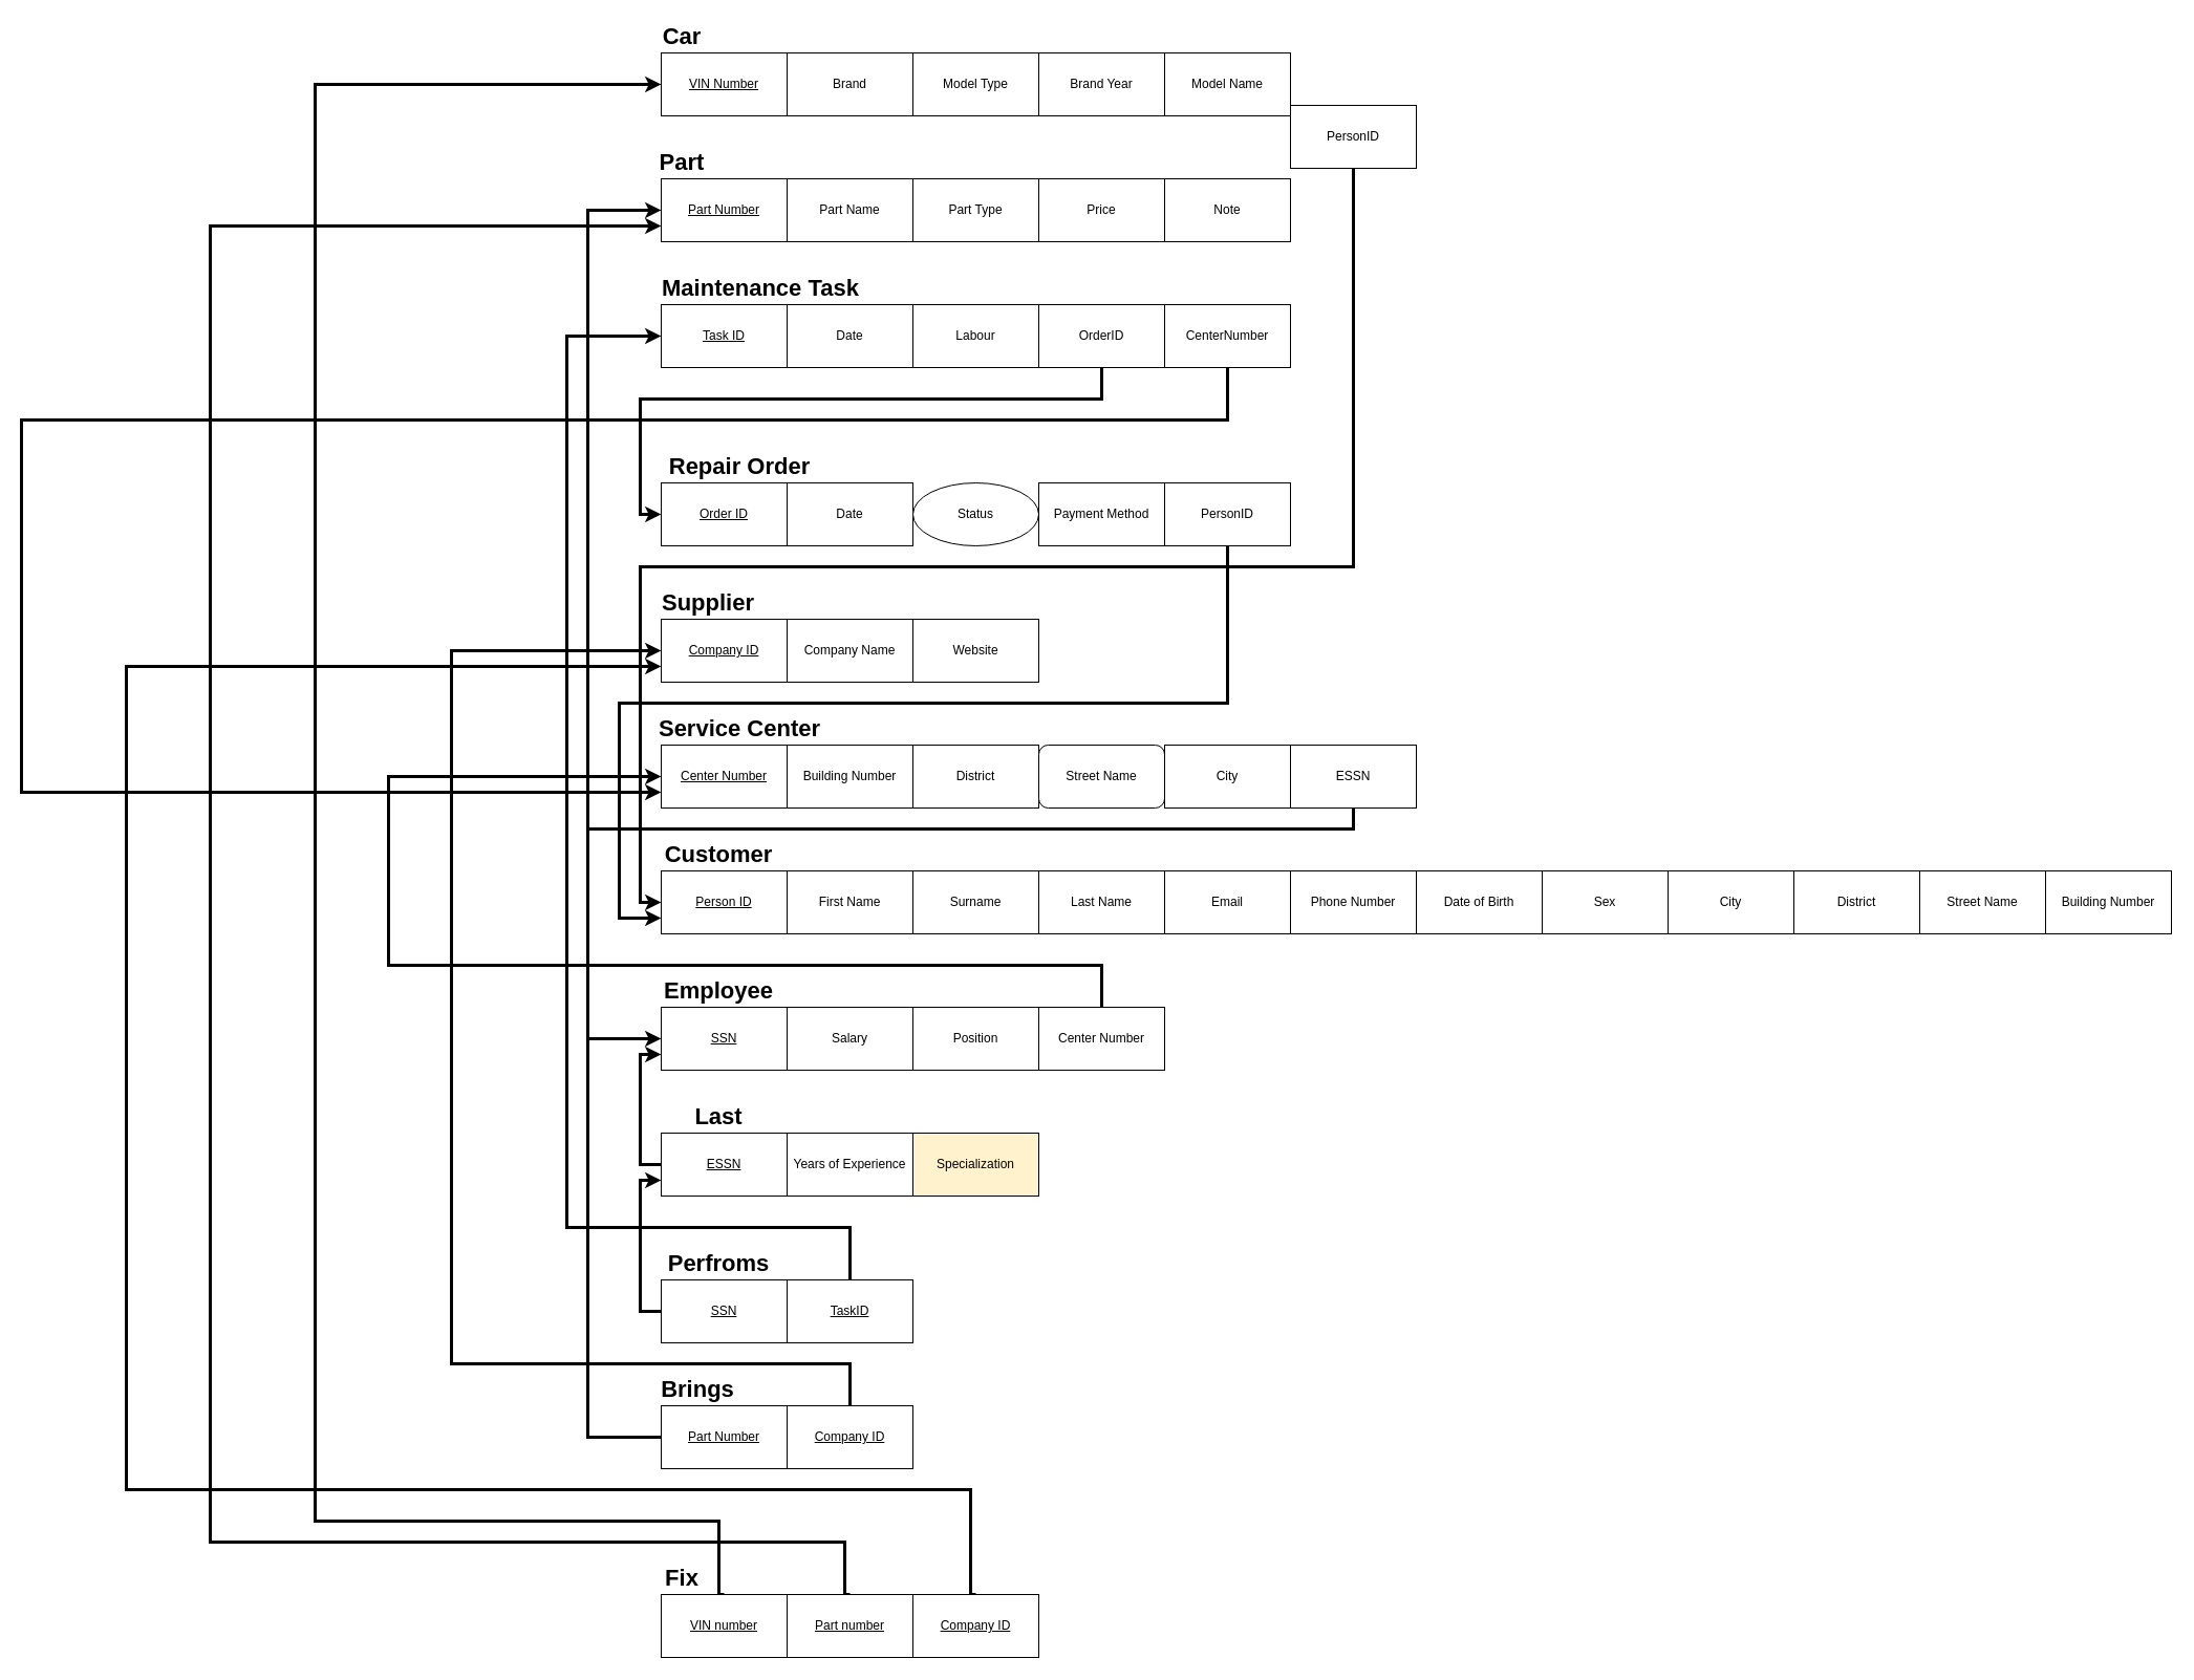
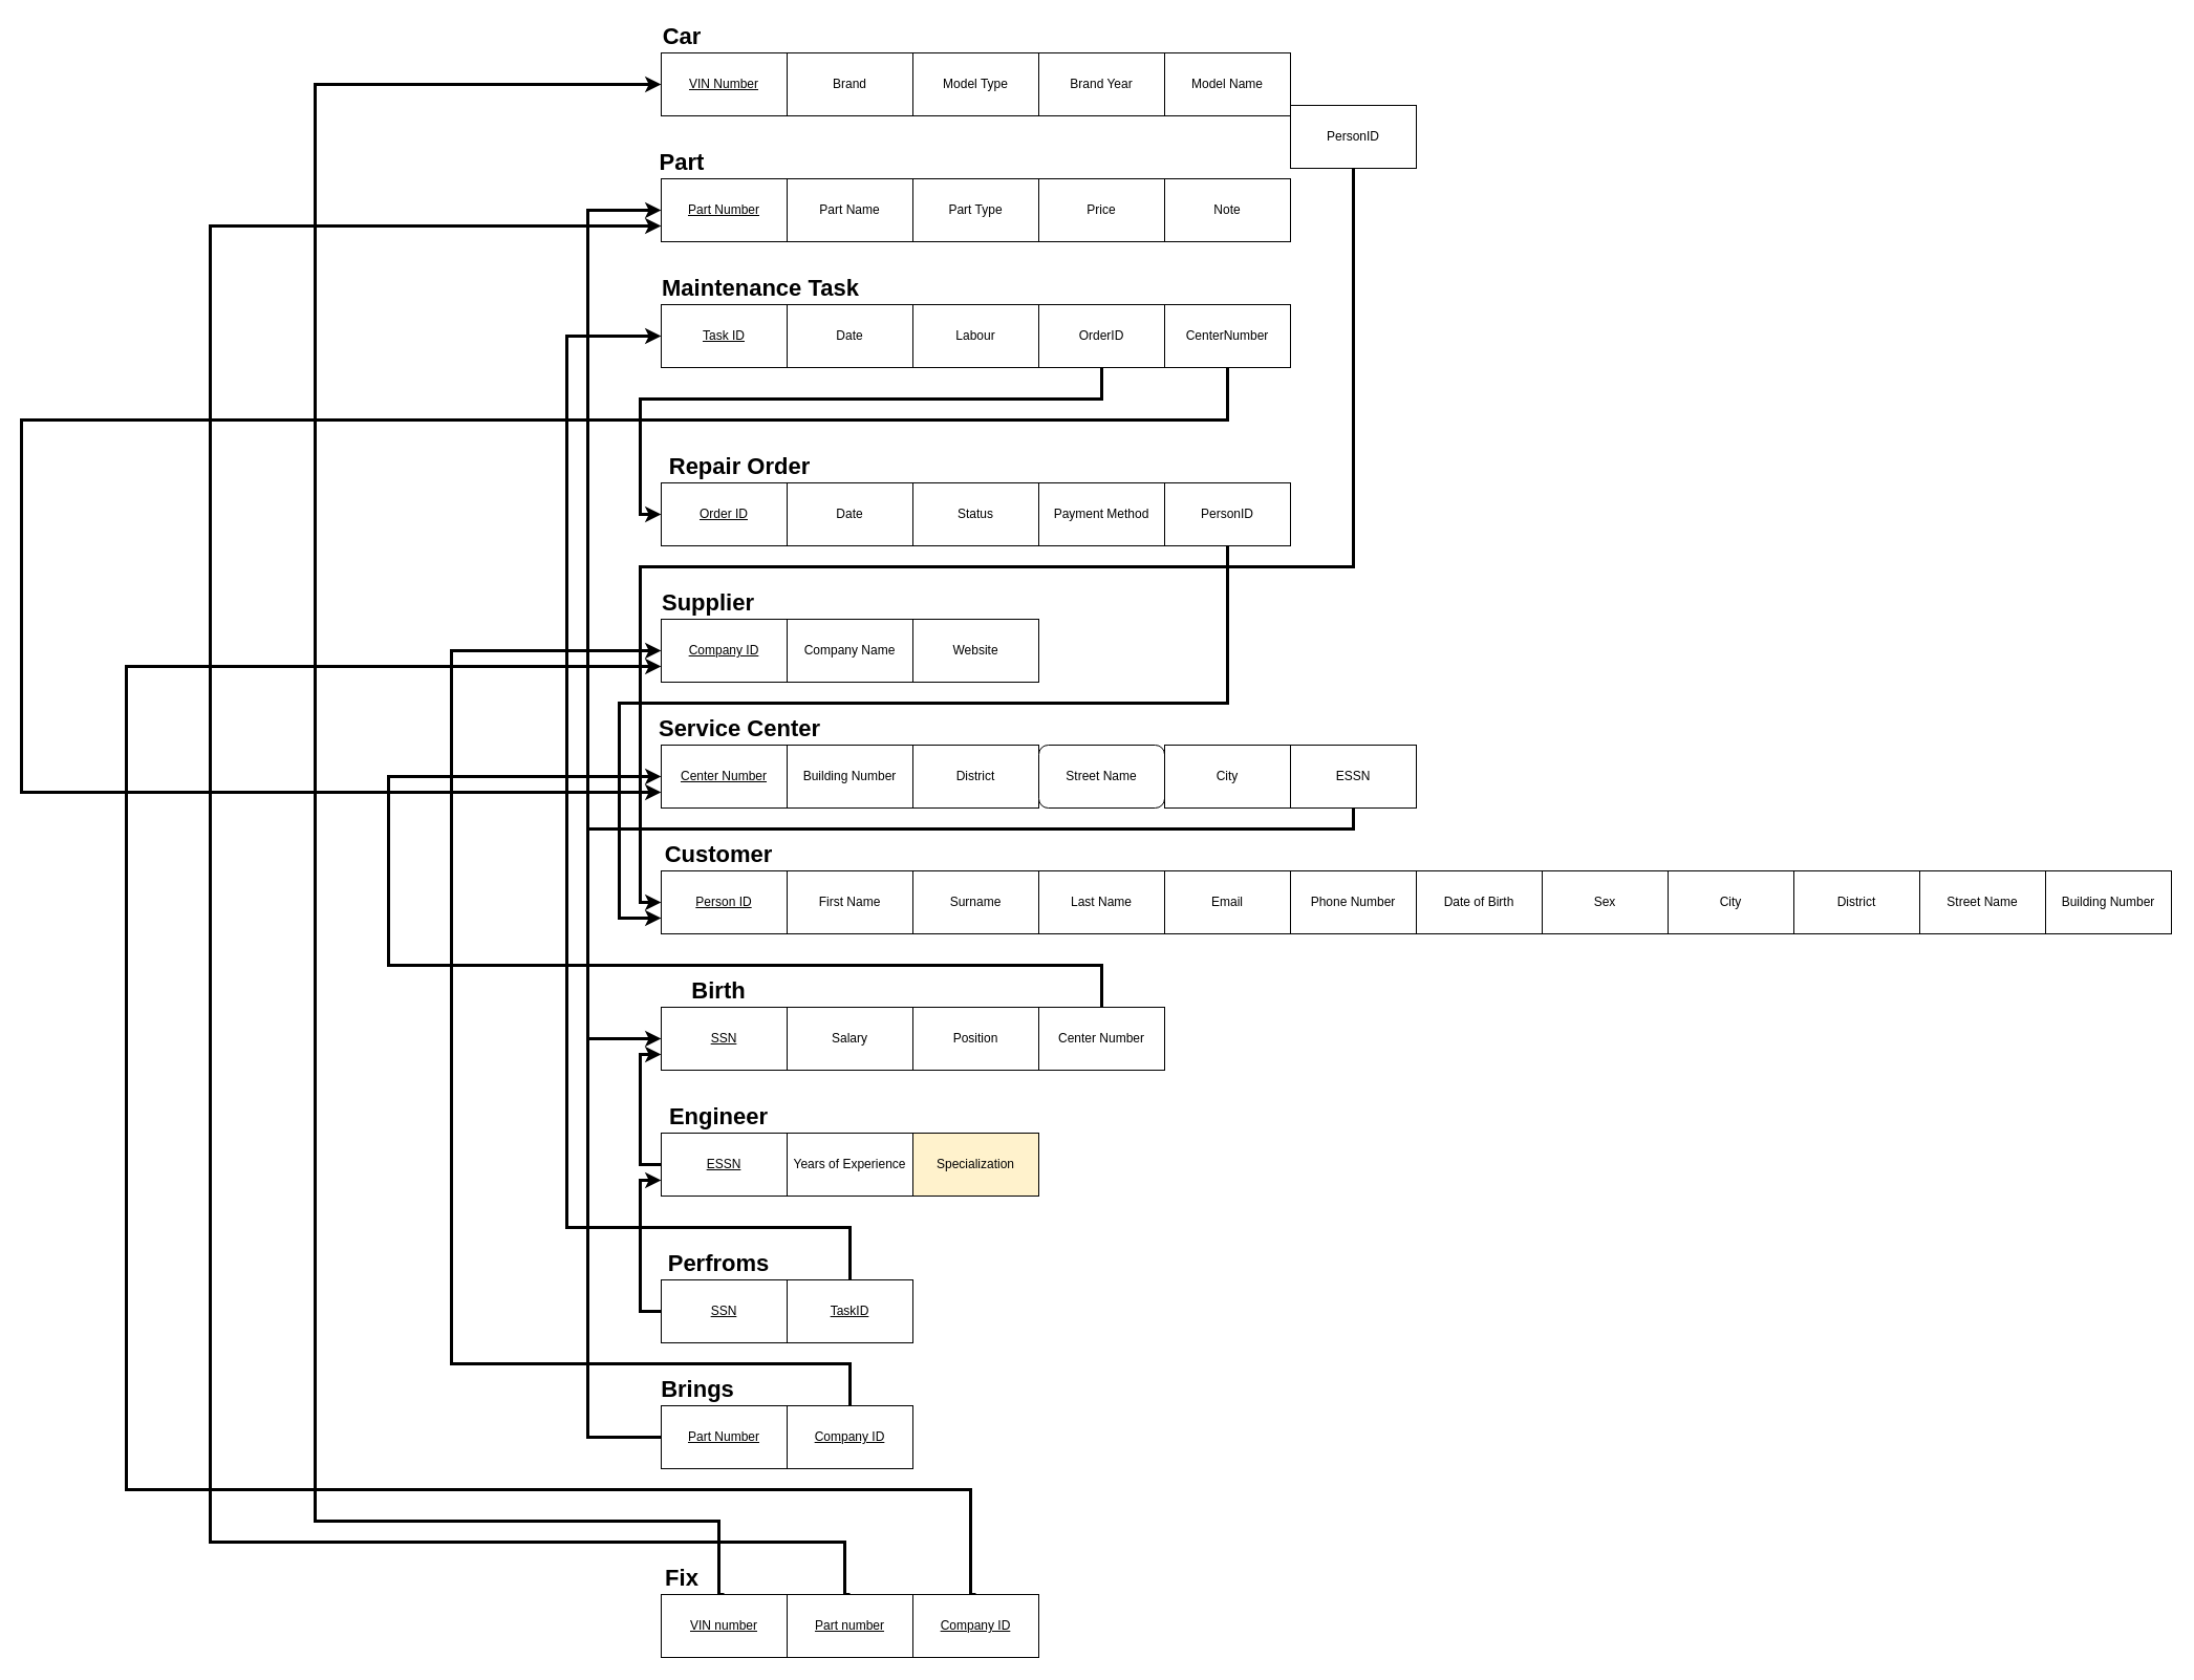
- <mxCell id="21" value="Status" style="ellipse;whiteSpace=wrap;html=1;" parent="1" vertex="1"><mxGeometry x="870" y="460" width="120" height="60" as="geometry" /></mxCell>
+ <mxCell id="21" value="Status" style="rounded=0;whiteSpace=wrap;html=1;" parent="1" vertex="1"><mxGeometry x="870" y="460" width="120" height="60" as="geometry" /></mxCell>
- <mxCell id="42" value="&lt;b&gt;&lt;font style=&quot;font-size: 22px;&quot;&gt;Employee&lt;/font&gt;&lt;/b&gt;" style="text;html=1;align=center;verticalAlign=middle;whiteSpace=wrap;rounded=0;fontSize=16;" parent="1" vertex="1"><mxGeometry x="610" y="930" width="150" height="30" as="geometry" /></mxCell>
+ <mxCell id="42" value="&lt;b&gt;&lt;font style=&quot;font-size: 22px;&quot;&gt;Birth&lt;/font&gt;&lt;/b&gt;" style="text;html=1;align=center;verticalAlign=middle;whiteSpace=wrap;rounded=0;fontSize=16;" parent="1" vertex="1"><mxGeometry x="610" y="930" width="150" height="30" as="geometry" /></mxCell>
- <mxCell id="45" value="&lt;b&gt;&lt;font style=&quot;font-size: 22px;&quot;&gt;Last&lt;/font&gt;&lt;/b&gt;" style="text;html=1;align=center;verticalAlign=middle;whiteSpace=wrap;rounded=0;fontSize=16;" parent="1" vertex="1"><mxGeometry x="610" y="1050" width="150" height="30" as="geometry" /></mxCell>
+ <mxCell id="45" value="&lt;b&gt;&lt;font style=&quot;font-size: 22px;&quot;&gt;Engineer&lt;/font&gt;&lt;/b&gt;" style="text;html=1;align=center;verticalAlign=middle;whiteSpace=wrap;rounded=0;fontSize=16;" parent="1" vertex="1"><mxGeometry x="610" y="1050" width="150" height="30" as="geometry" /></mxCell>
